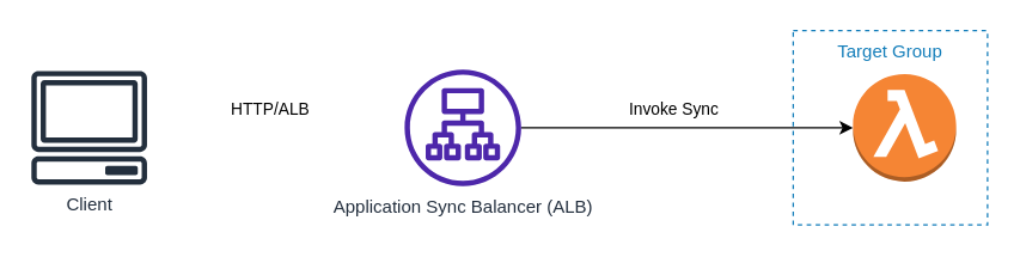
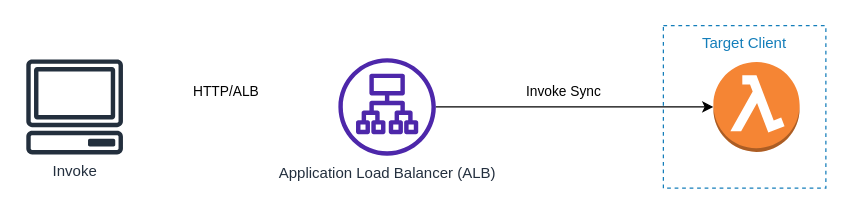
- <mxCell id="8" value="Target Group" style="fillColor=none;strokeColor=#147EBA;dashed=1;verticalAlign=top;fontStyle=0;fontColor=#147EBA;" vertex="1" parent="1"><mxGeometry x="530" y="20" width="130" height="130" as="geometry" /></mxCell>
+ <mxCell id="8" value="Target Client" style="fillColor=none;strokeColor=#147EBA;dashed=1;verticalAlign=top;fontStyle=0;fontColor=#147EBA;" vertex="1" parent="1"><mxGeometry x="530" y="20" width="130" height="130" as="geometry" /></mxCell>
- <mxCell id="2" value="Client" style="sketch=0;outlineConnect=0;fontColor=#232F3E;gradientColor=none;fillColor=#232F3D;strokeColor=none;dashed=0;verticalLabelPosition=bottom;verticalAlign=top;align=center;html=1;fontSize=12;fontStyle=0;aspect=fixed;pointerEvents=1;shape=mxgraph.aws4.client;" vertex="1" parent="1"><mxGeometry x="20" y="47" width="78" height="76" as="geometry" /></mxCell>
+ <mxCell id="2" value="Invoke" style="sketch=0;outlineConnect=0;fontColor=#232F3E;gradientColor=none;fillColor=#232F3D;strokeColor=none;dashed=0;verticalLabelPosition=bottom;verticalAlign=top;align=center;html=1;fontSize=12;fontStyle=0;aspect=fixed;pointerEvents=1;shape=mxgraph.aws4.client;" vertex="1" parent="1"><mxGeometry x="20" y="47" width="78" height="76" as="geometry" /></mxCell>
- <mxCell id="4" value="Application Sync Balancer (ALB)" style="sketch=0;outlineConnect=0;fontColor=#232F3E;gradientColor=none;fillColor=#4D27AA;strokeColor=none;dashed=0;verticalLabelPosition=bottom;verticalAlign=top;align=center;html=1;fontSize=12;fontStyle=0;aspect=fixed;pointerEvents=1;shape=mxgraph.aws4.application_load_balancer;" vertex="1" parent="1"><mxGeometry x="270" y="46" width="78" height="78" as="geometry" /></mxCell>
+ <mxCell id="4" value="Application Load Balancer (ALB)" style="sketch=0;outlineConnect=0;fontColor=#232F3E;gradientColor=none;fillColor=#4D27AA;strokeColor=none;dashed=0;verticalLabelPosition=bottom;verticalAlign=top;align=center;html=1;fontSize=12;fontStyle=0;aspect=fixed;pointerEvents=1;shape=mxgraph.aws4.application_load_balancer;" vertex="1" parent="1"><mxGeometry x="270" y="46" width="78" height="78" as="geometry" /></mxCell>
